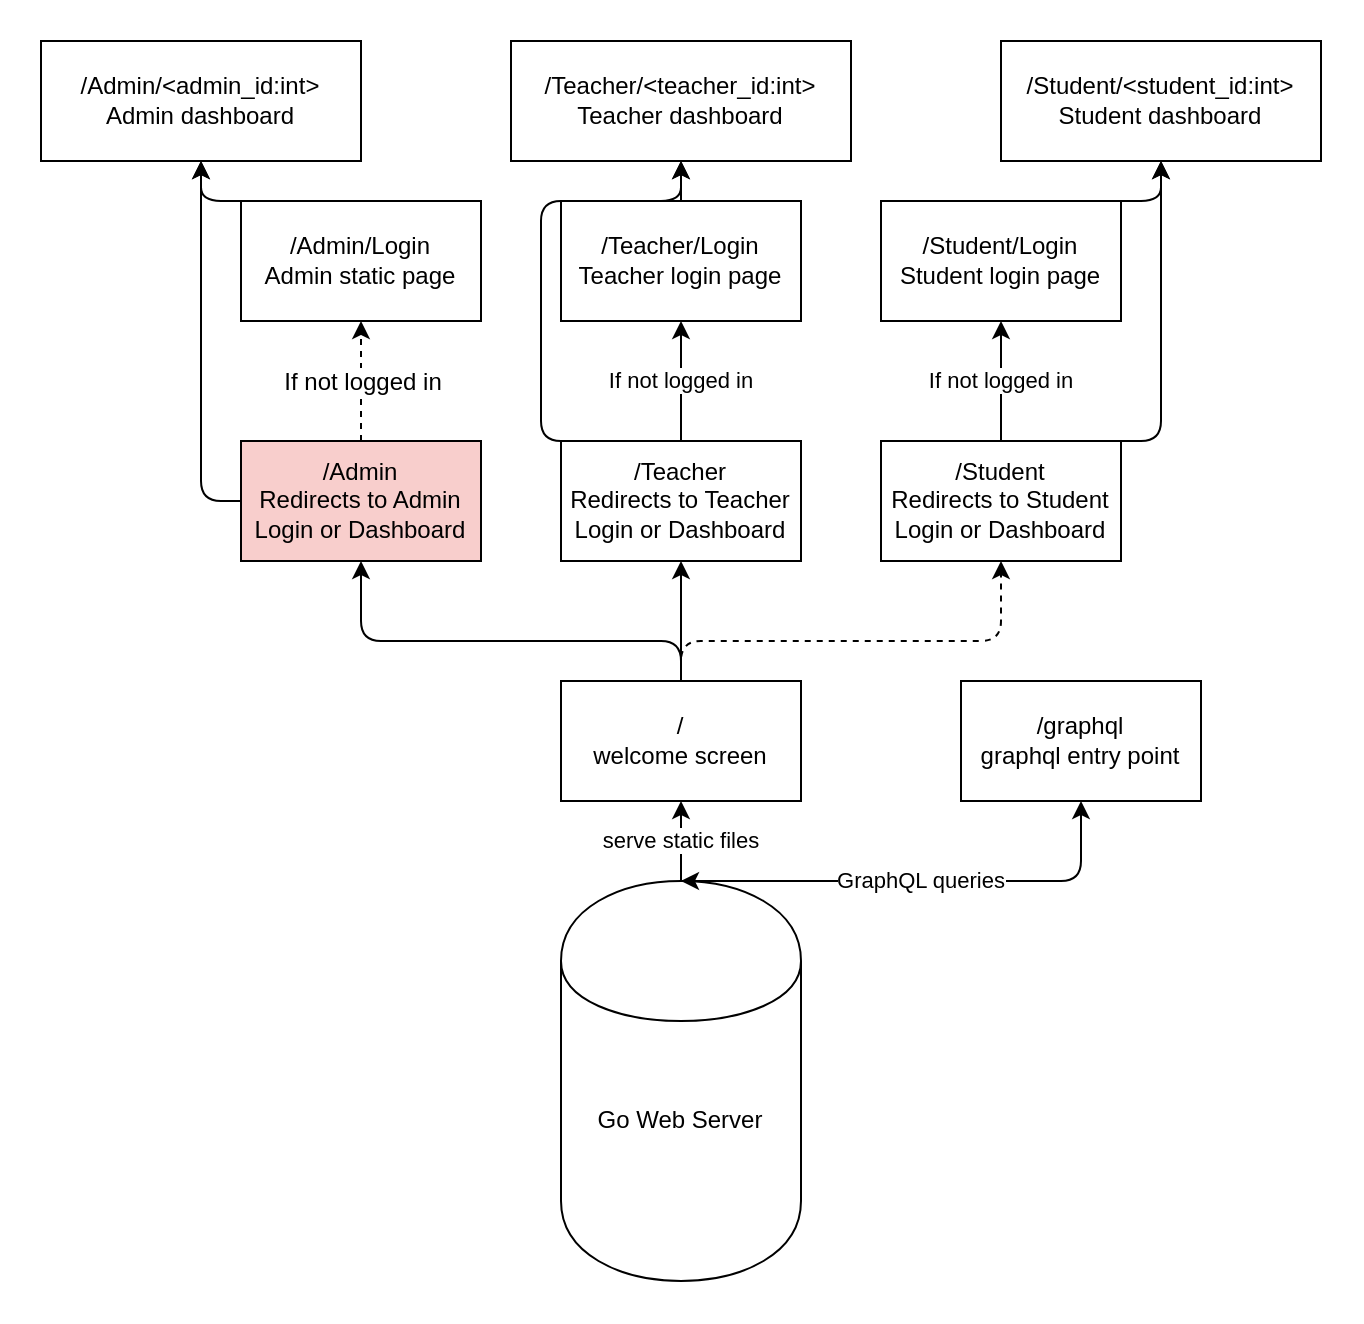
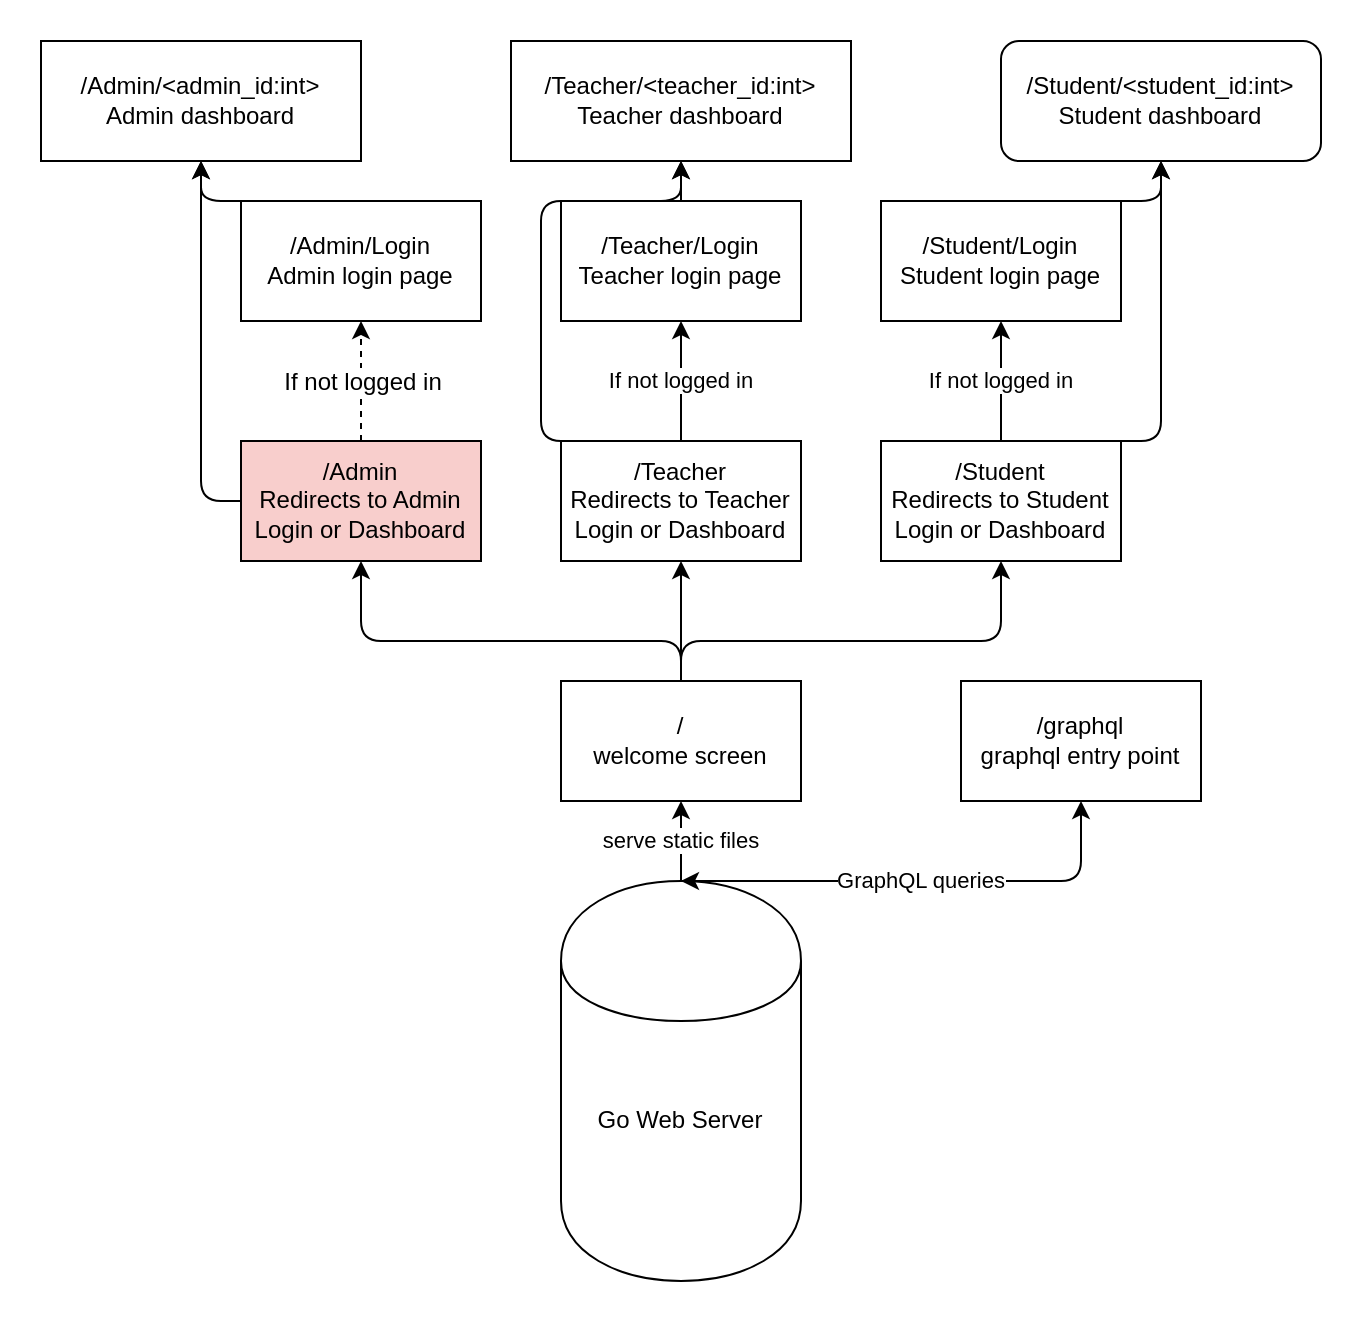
- <mxCell id="18" value="/Student/&amp;lt;student_id:int&amp;gt;&lt;br&gt;Student dashboard&lt;br&gt;" style="rounded=0;whiteSpace=wrap;html=1;" vertex="1" parent="1"><mxGeometry x="500" y="20" width="160" height="60" as="geometry" /></mxCell>
+ <mxCell id="18" value="/Student/&amp;lt;student_id:int&amp;gt;&lt;br&gt;Student dashboard&lt;br&gt;" style="whiteSpace=wrap;html=1;rounded=1;" vertex="1" parent="1"><mxGeometry x="500" y="20" width="160" height="60" as="geometry" /></mxCell>
- <mxCell id="13" value="/Admin/Login&lt;br&gt;Admin static page&lt;br&gt;" style="rounded=0;whiteSpace=wrap;html=1;" vertex="1" parent="1"><mxGeometry x="120" y="100" width="120" height="60" as="geometry" /></mxCell>
+ <mxCell id="13" value="/Admin/Login&lt;br&gt;Admin login page&lt;br&gt;" style="rounded=0;whiteSpace=wrap;html=1;" vertex="1" parent="1"><mxGeometry x="120" y="100" width="120" height="60" as="geometry" /></mxCell>
- <mxCell id="11" value="" style="endArrow=classic;html=1;exitX=0.5;exitY=0;exitDx=0;exitDy=0;entryX=0.5;entryY=1;entryDx=0;entryDy=0;dashed=1;" edge="1" parent="1" source="4" target="6"><mxGeometry width="50" height="50" relative="1" as="geometry"><mxPoint x="410" y="340" as="sourcePoint" /><mxPoint x="460" y="290" as="targetPoint" /><Array as="points"><mxPoint x="340" y="320" /><mxPoint x="500" y="320" /></Array></mxGeometry></mxCell>
+ <mxCell id="11" value="" style="endArrow=classic;html=1;exitX=0.5;exitY=0;exitDx=0;exitDy=0;entryX=0.5;entryY=1;entryDx=0;entryDy=0;" edge="1" parent="1" source="4" target="6"><mxGeometry width="50" height="50" relative="1" as="geometry"><mxPoint x="410" y="340" as="sourcePoint" /><mxPoint x="460" y="290" as="targetPoint" /><Array as="points"><mxPoint x="340" y="320" /><mxPoint x="500" y="320" /></Array></mxGeometry></mxCell>
